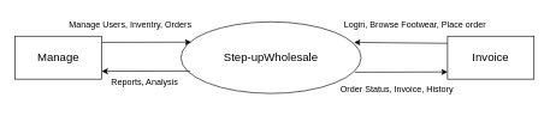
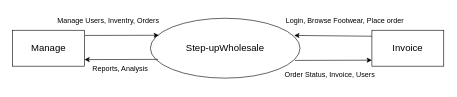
- <mxCell id="12" value="Order Status, Invoice, History" style="text;strokeColor=none;align=center;fillColor=none;html=1;verticalAlign=middle;whiteSpace=wrap;rounded=0;" parent="1" vertex="1"><mxGeometry x="460" y="110" width="180" height="30" as="geometry" /></mxCell>
+ <mxCell id="12" value="Order Status, Invoice, Users" style="text;strokeColor=none;align=center;fillColor=none;html=1;verticalAlign=middle;whiteSpace=wrap;rounded=0;" parent="1" vertex="1"><mxGeometry x="460" y="110" width="180" height="30" as="geometry" /></mxCell>
